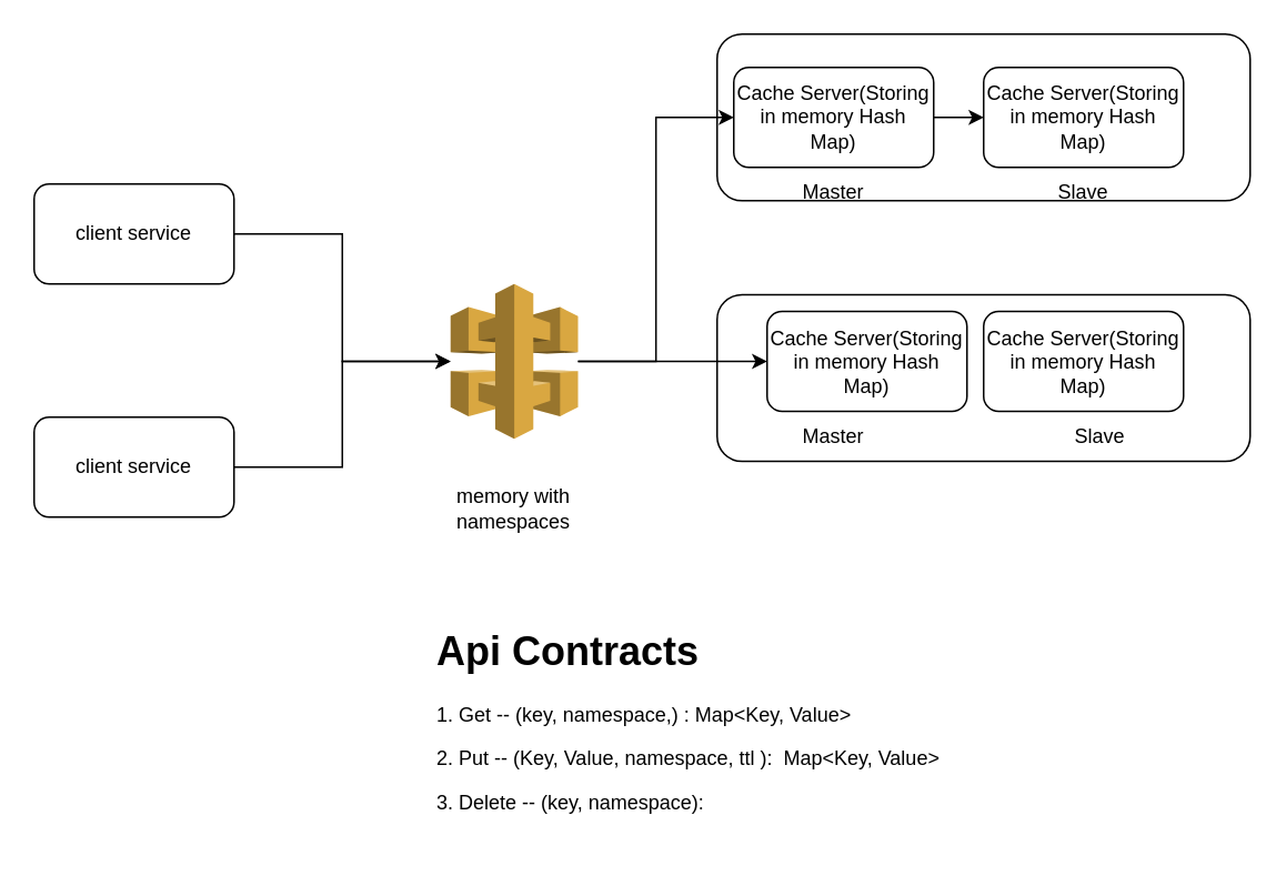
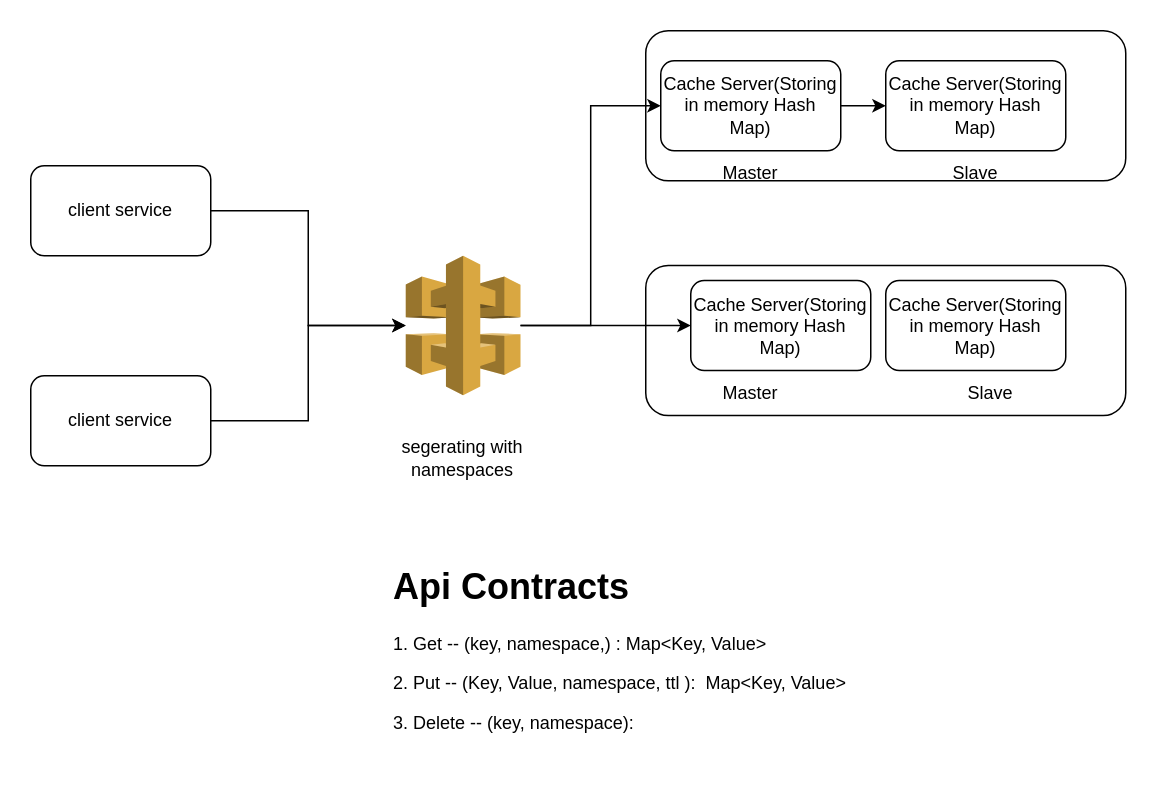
- <mxCell id="13" value="memory with namespaces" style="text;html=1;align=center;verticalAlign=middle;whiteSpace=wrap;rounded=0;" vertex="1" parent="1"><mxGeometry x="238.25" y="290" width="140" height="30" as="geometry" /></mxCell>
+ <mxCell id="13" value="segerating with namespaces" style="text;html=1;align=center;verticalAlign=middle;whiteSpace=wrap;rounded=0;" vertex="1" parent="1"><mxGeometry x="238.25" y="290" width="140" height="30" as="geometry" /></mxCell>
